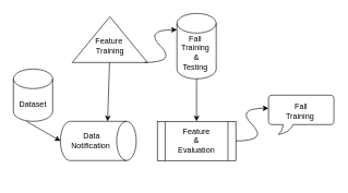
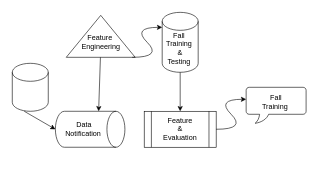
- <mxCell id="12" value="Feature&amp;nbsp;&lt;div&gt;Training&lt;/div&gt;" style="text;html=1;align=center;verticalAlign=middle;whiteSpace=wrap;rounded=0;" vertex="1" parent="1"><mxGeometry x="137.5" y="55" width="60" height="30" as="geometry" /></mxCell>
+ <mxCell id="12" value="Feature&amp;nbsp;&lt;div&gt;Engineering&lt;/div&gt;" style="text;html=1;align=center;verticalAlign=middle;whiteSpace=wrap;rounded=0;" vertex="1" parent="1"><mxGeometry x="137.5" y="55" width="60" height="30" as="geometry" /></mxCell>
- <mxCell id="8" value="Dataset" style="text;html=1;align=center;verticalAlign=middle;whiteSpace=wrap;rounded=0;" vertex="1" parent="1"><mxGeometry x="20" y="145" width="60" height="30" as="geometry" /></mxCell>
